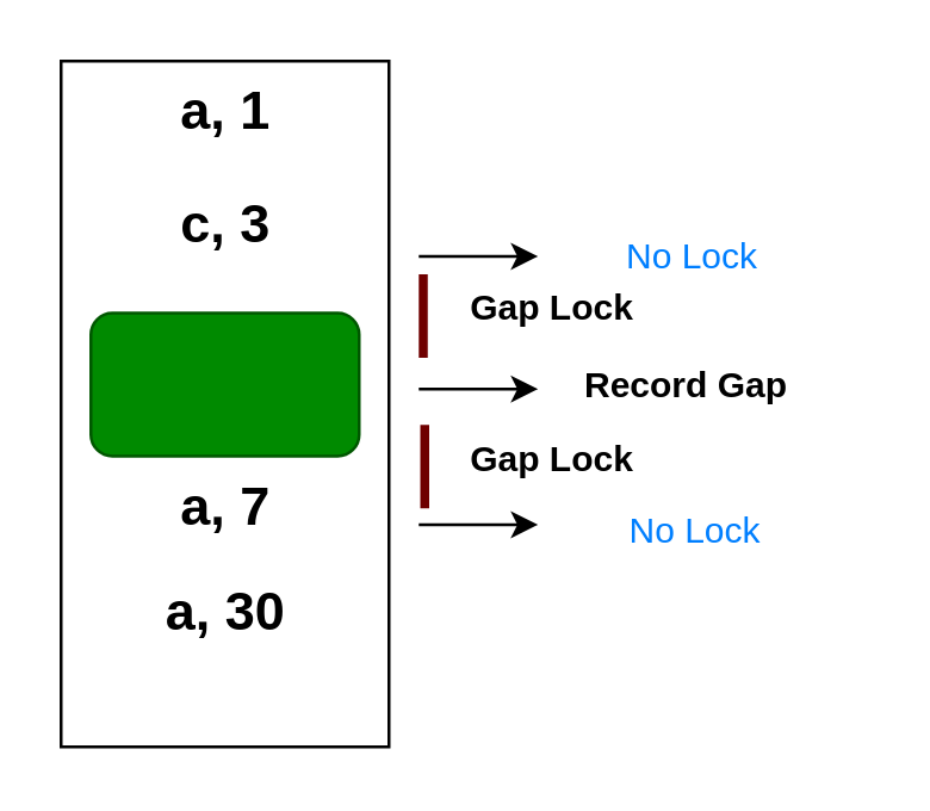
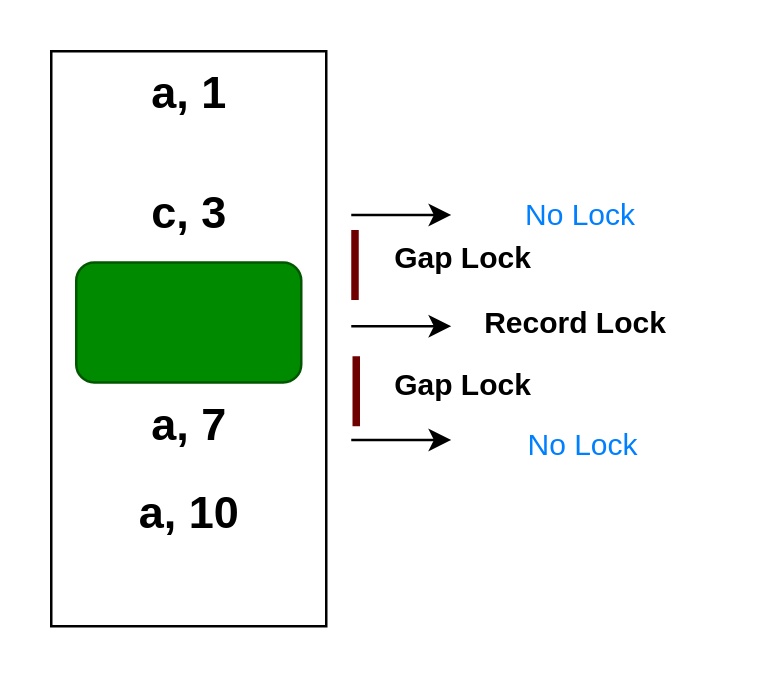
- <mxCell id="5" value="&lt;font style=&quot;font-size: 18px&quot;&gt;&lt;b&gt;c, 3&lt;/b&gt;&lt;/font&gt;" style="text;html=1;strokeColor=none;fillColor=none;align=center;verticalAlign=middle;whiteSpace=wrap;rounded=0;" vertex="1" parent="1"><mxGeometry x="36.5" y="60" width="77" height="30" as="geometry" /></mxCell>
+ <mxCell id="5" value="&lt;font style=&quot;font-size: 18px&quot;&gt;&lt;b&gt;c, 3&lt;/b&gt;&lt;/font&gt;" style="text;html=1;strokeColor=none;fillColor=none;align=center;verticalAlign=middle;whiteSpace=wrap;rounded=0;" vertex="1" parent="1"><mxGeometry x="36.5" y="70" width="77" height="30" as="geometry" /></mxCell>
- <mxCell id="9" value="Record Gap" style="text;html=1;strokeColor=none;fillColor=none;align=center;verticalAlign=middle;whiteSpace=wrap;rounded=0;fontSize=12;fontStyle=1" vertex="1" parent="1"><mxGeometry x="170" y="119.5" width="120" height="18" as="geometry" /></mxCell>
+ <mxCell id="9" value="Record Lock" style="text;html=1;strokeColor=none;fillColor=none;align=center;verticalAlign=middle;whiteSpace=wrap;rounded=0;fontSize=12;fontStyle=1" vertex="1" parent="1"><mxGeometry x="170" y="119.5" width="120" height="18" as="geometry" /></mxCell>
- <mxCell id="7" value="&lt;font style=&quot;font-size: 18px&quot;&gt;&lt;b&gt;a, 30&lt;/b&gt;&lt;/font&gt;" style="text;html=1;strokeColor=none;fillColor=none;align=center;verticalAlign=middle;whiteSpace=wrap;rounded=0;" vertex="1" parent="1"><mxGeometry x="36.5" y="190" width="77" height="30" as="geometry" /></mxCell>
+ <mxCell id="7" value="&lt;font style=&quot;font-size: 18px&quot;&gt;&lt;b&gt;a, 10&lt;/b&gt;&lt;/font&gt;" style="text;html=1;strokeColor=none;fillColor=none;align=center;verticalAlign=middle;whiteSpace=wrap;rounded=0;" vertex="1" parent="1"><mxGeometry x="36.5" y="190" width="77" height="30" as="geometry" /></mxCell>
